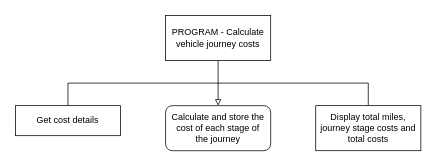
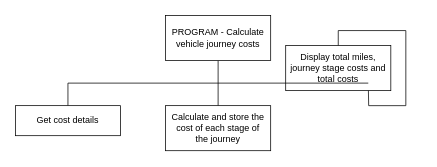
- <mxCell id="2" style="edgeStyle=orthogonalEdgeStyle;rounded=0;orthogonalLoop=1;jettySize=auto;html=1;exitX=0.5;exitY=1;exitDx=0;exitDy=0;entryX=0.5;entryY=0;entryDx=0;entryDy=0;endArrow=block;endFill=0;" parent="1" source="3" target="4" edge="1"><mxGeometry relative="1" as="geometry" /></mxCell>
+ <mxCell id="2" style="edgeStyle=orthogonalEdgeStyle;rounded=0;orthogonalLoop=1;jettySize=auto;html=1;exitX=0.5;exitY=1;exitDx=0;exitDy=0;entryX=0.5;entryY=0;entryDx=0;entryDy=0;endArrow=none;endFill=0;" parent="1" source="3" target="4" edge="1"><mxGeometry relative="1" as="geometry" /></mxCell>
- <mxCell id="4" value="Calculate and store the cost of each stage of the journey" style="whiteSpace=wrap;html=1;spacingRight=4;spacingLeft=4;rounded=1;" parent="1" vertex="1"><mxGeometry x="220" y="140" width="140" height="60" as="geometry" /></mxCell>
+ <mxCell id="4" value="Calculate and store the cost of each stage of the journey" style="rounded=0;whiteSpace=wrap;html=1;spacingRight=4;spacingLeft=4;" parent="1" vertex="1"><mxGeometry x="220" y="140" width="140" height="60" as="geometry" /></mxCell>
- <mxCell id="8" value="Display total miles, journey stage costs and total costs" style="rounded=0;whiteSpace=wrap;html=1;spacingRight=4;spacingLeft=4;" parent="1" vertex="1"><mxGeometry x="420" y="140" width="140" height="60" as="geometry" /></mxCell>
+ <mxCell id="8" value="Display total miles, journey stage costs and total costs" style="rounded=0;whiteSpace=wrap;html=1;spacingRight=4;spacingLeft=4;" parent="1" vertex="1"><mxGeometry x="380" y="60" width="140" height="60" as="geometry" /></mxCell>
